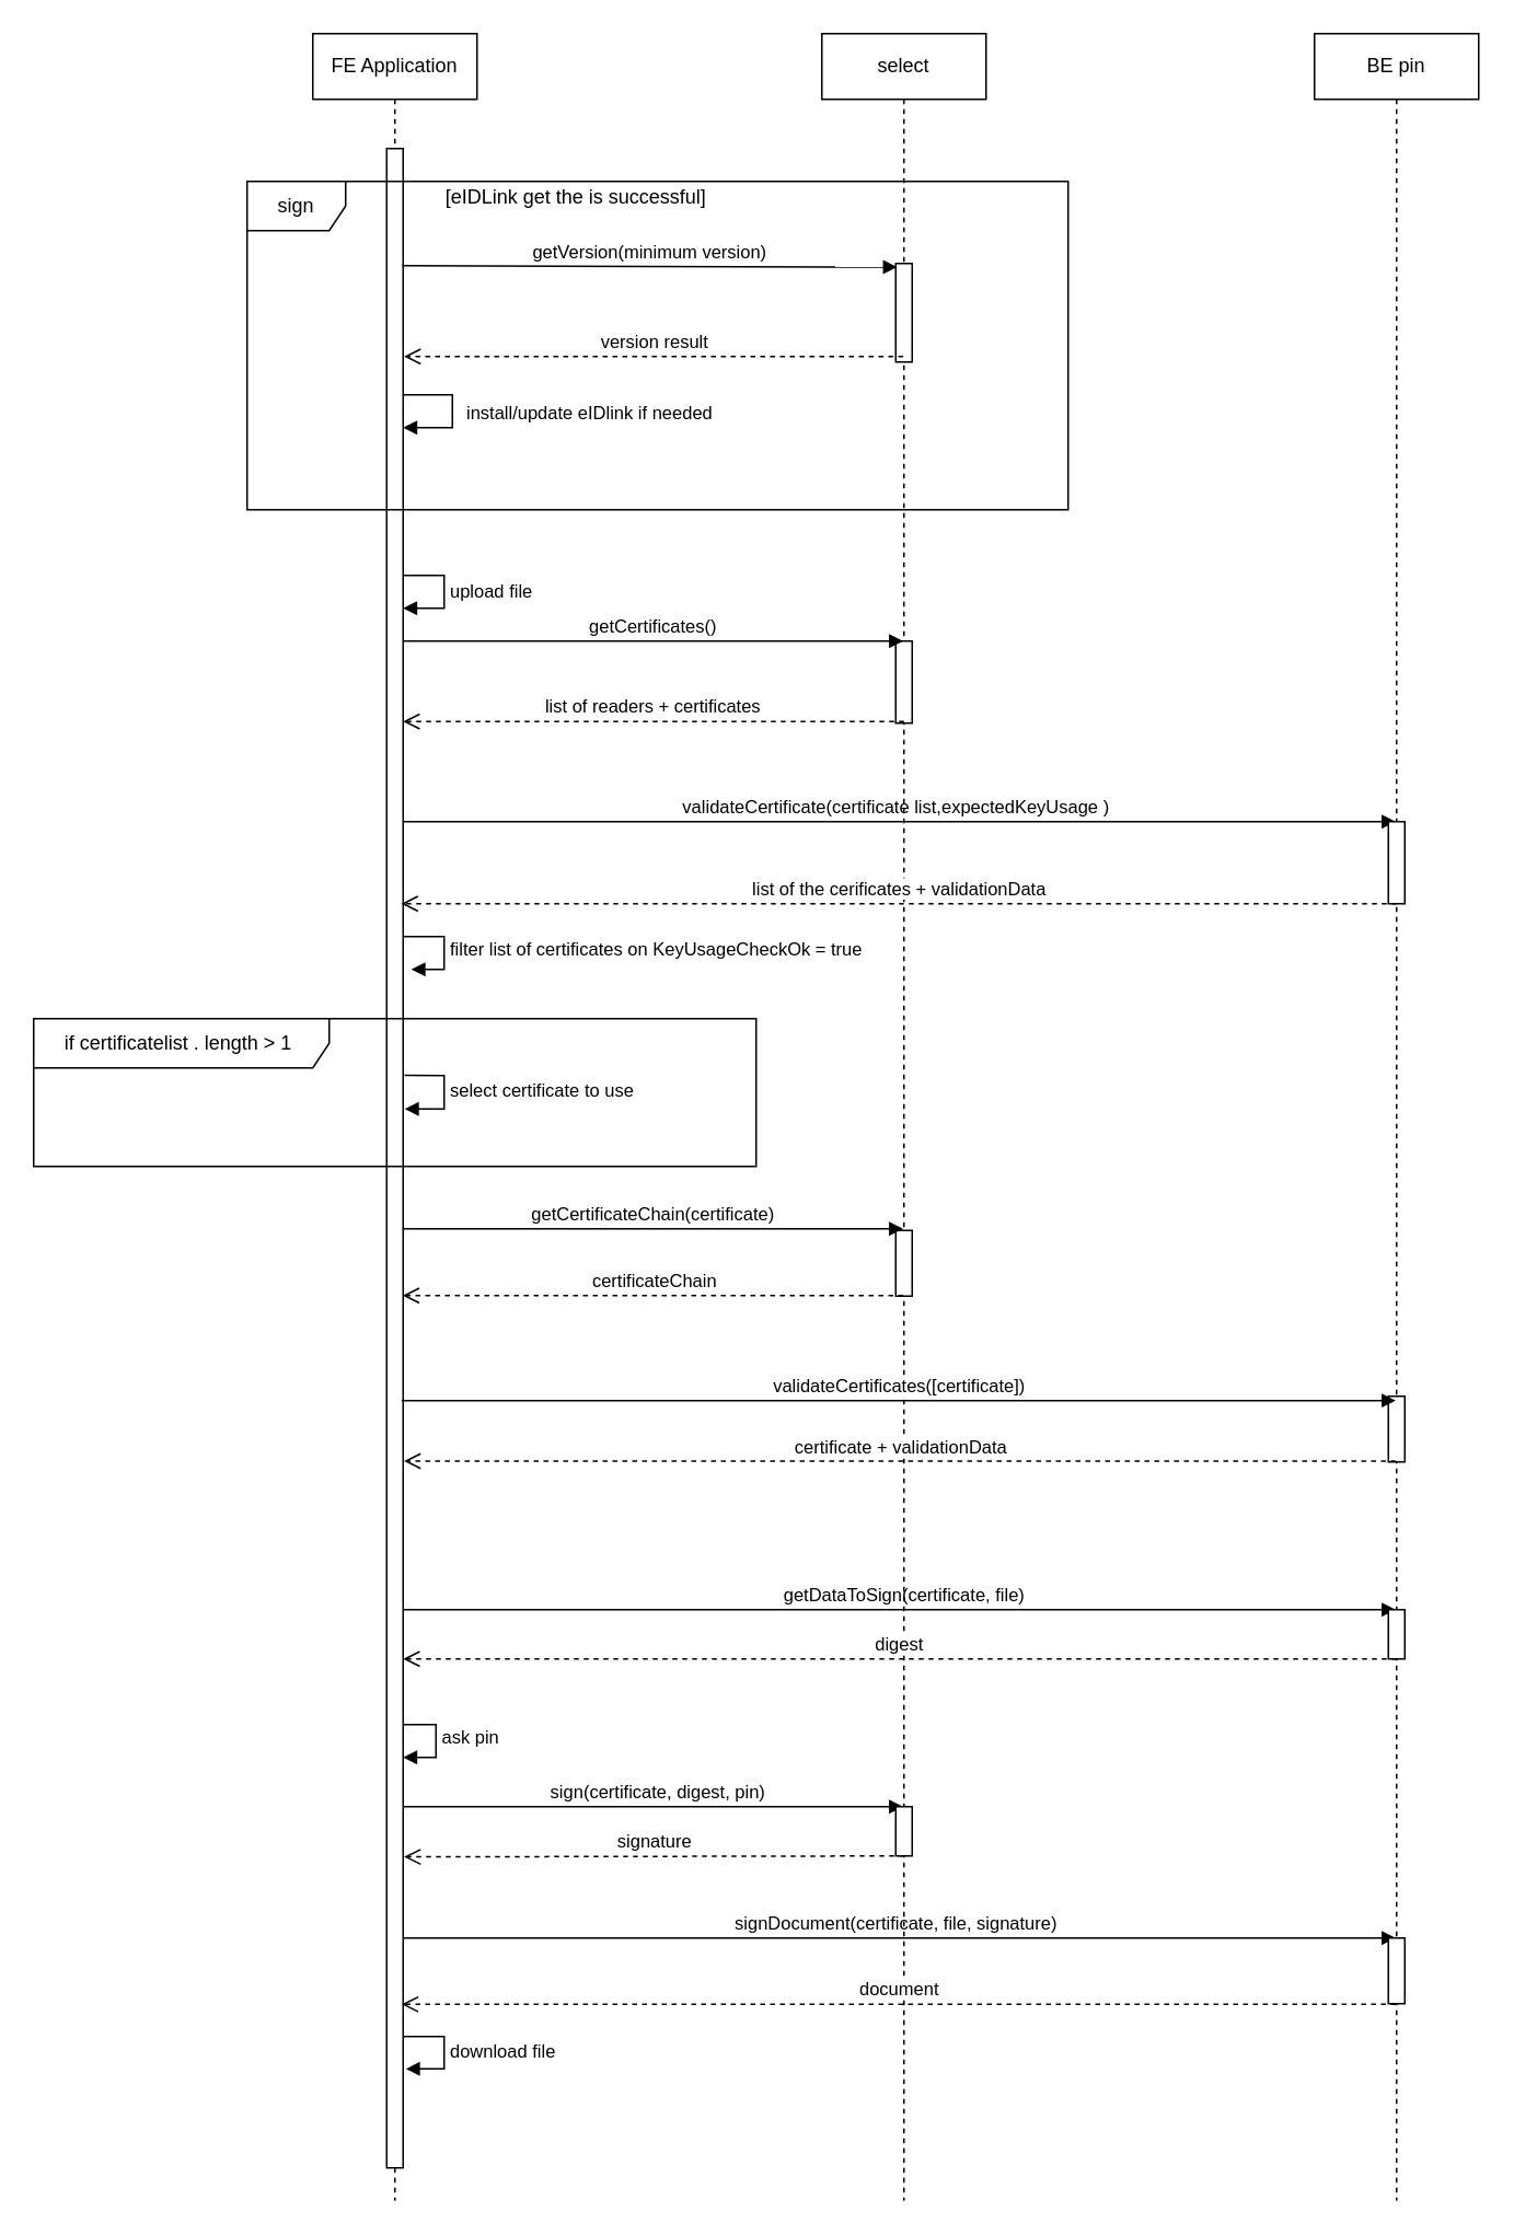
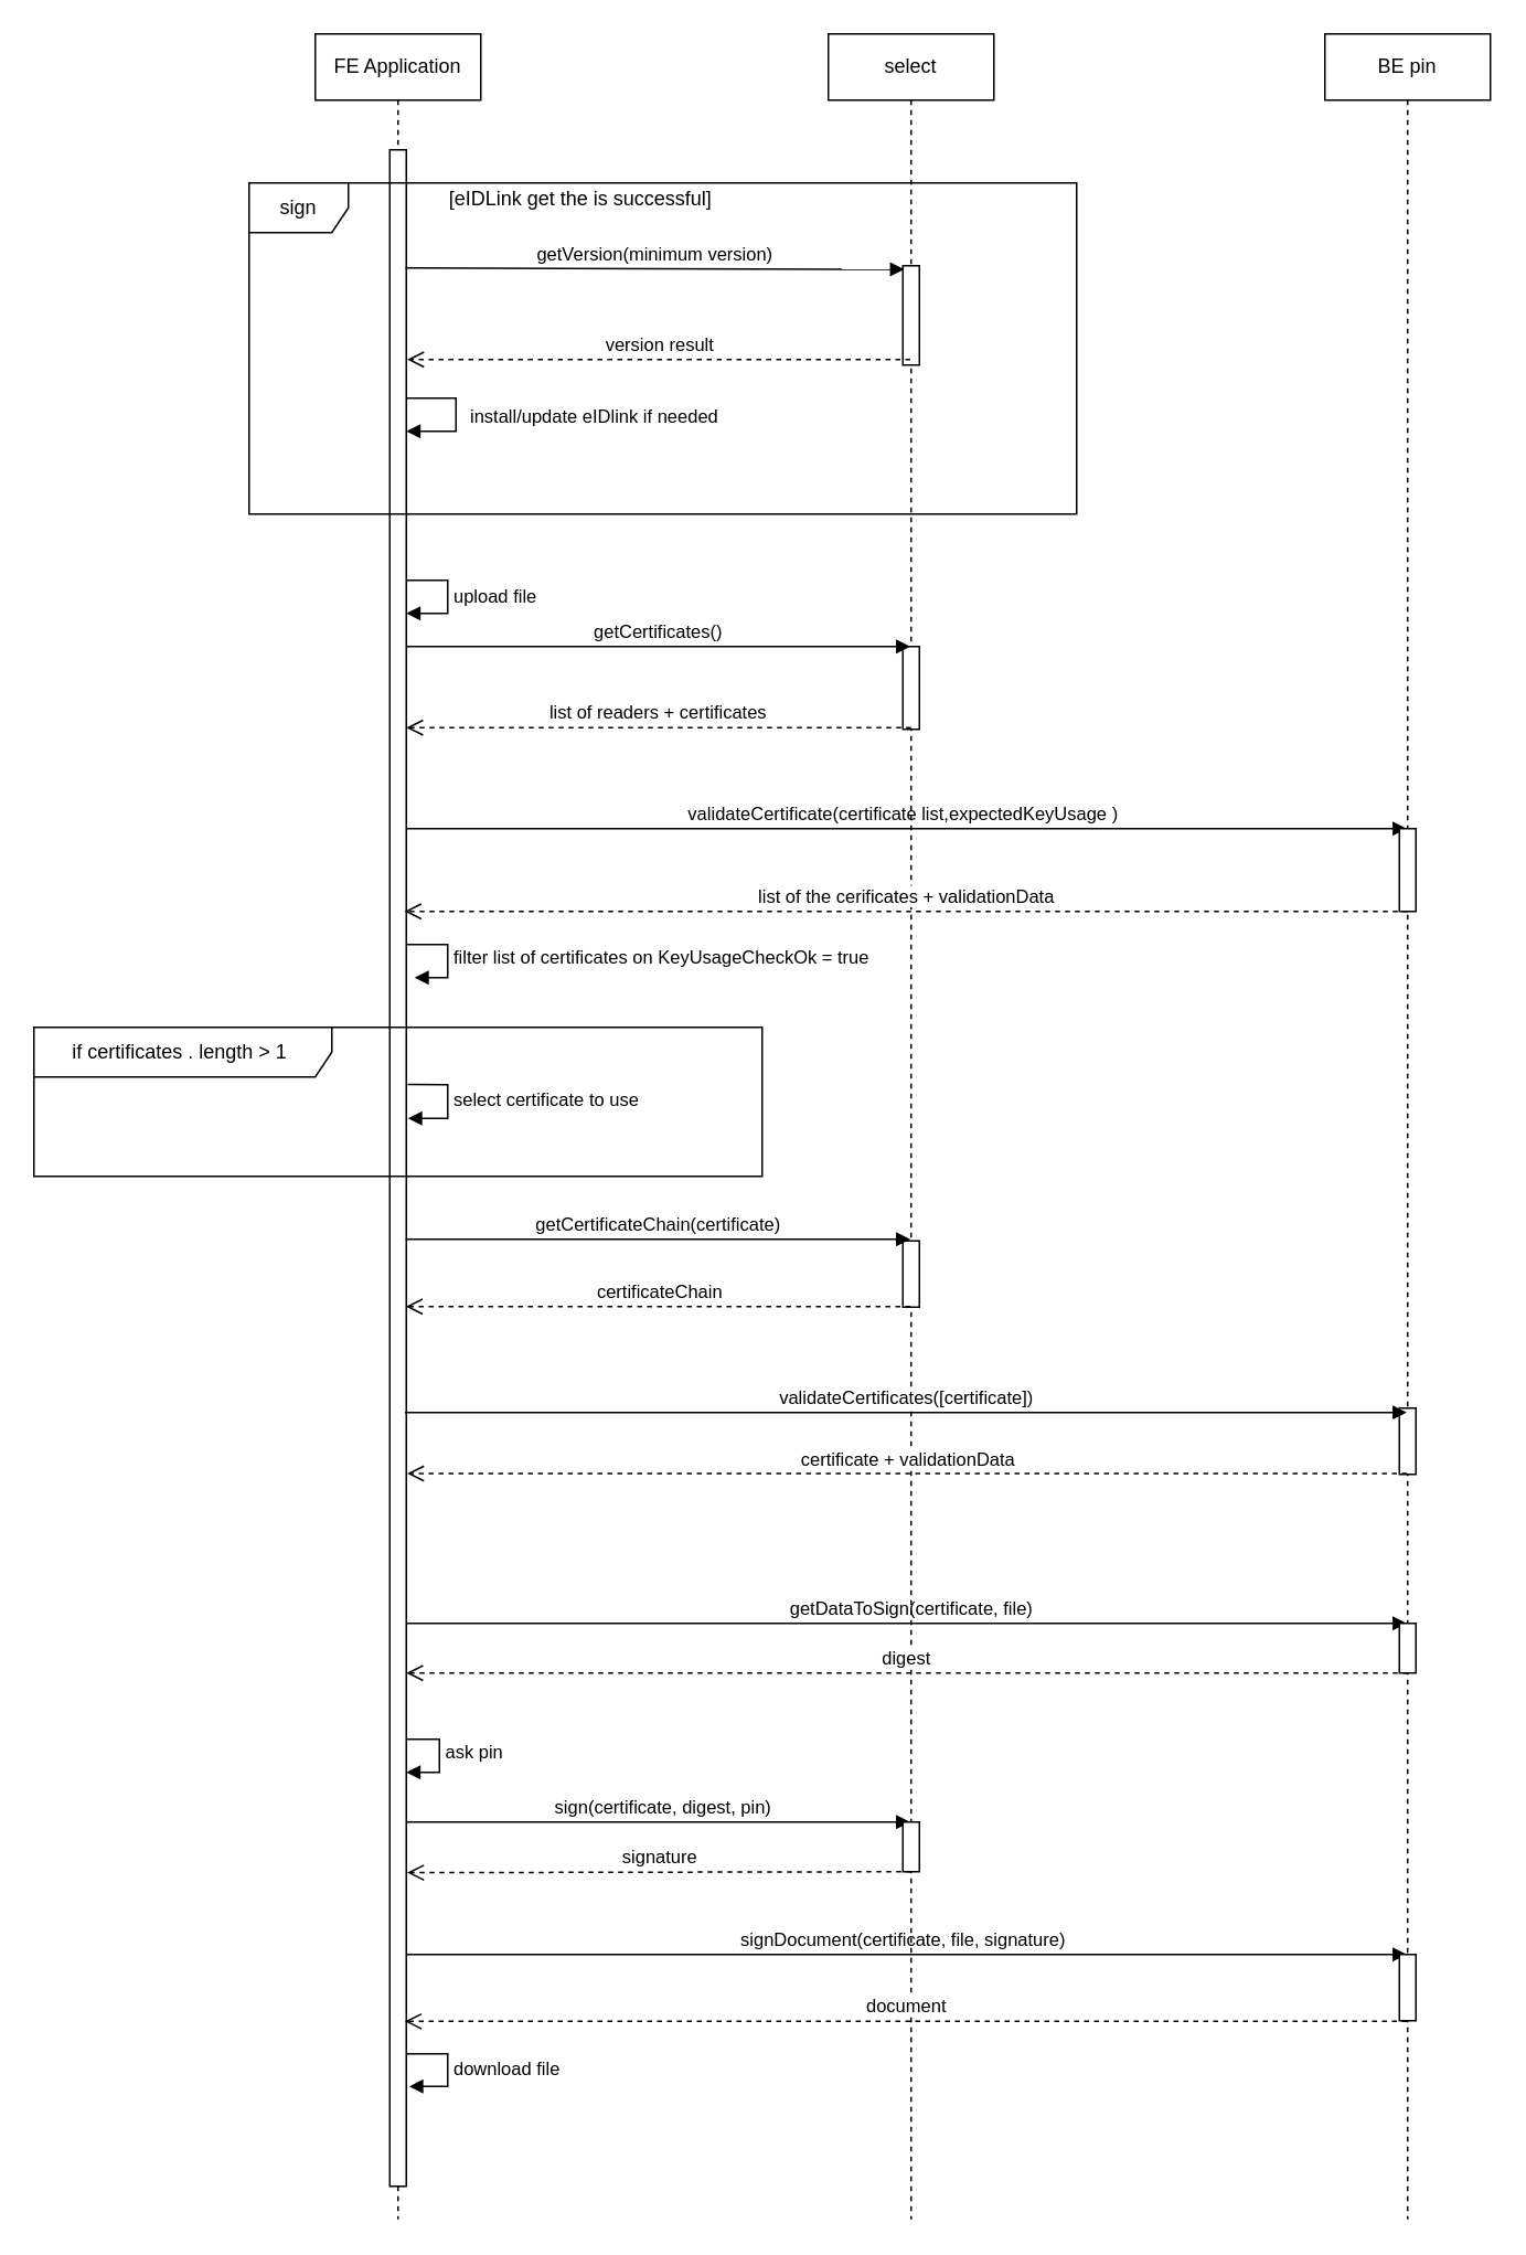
- <mxCell id="31" value="if certificatelist . length &amp;gt; 1&amp;nbsp;" style="shape=umlFrame;whiteSpace=wrap;html=1;width=180;height=30;" vertex="1" parent="1"><mxGeometry x="20" y="620" width="440" height="90" as="geometry" /></mxCell>
+ <mxCell id="31" value="if certificates . length &amp;gt; 1&amp;nbsp;" style="shape=umlFrame;whiteSpace=wrap;html=1;width=180;height=30;" vertex="1" parent="1"><mxGeometry x="20" y="620" width="440" height="90" as="geometry" /></mxCell>
